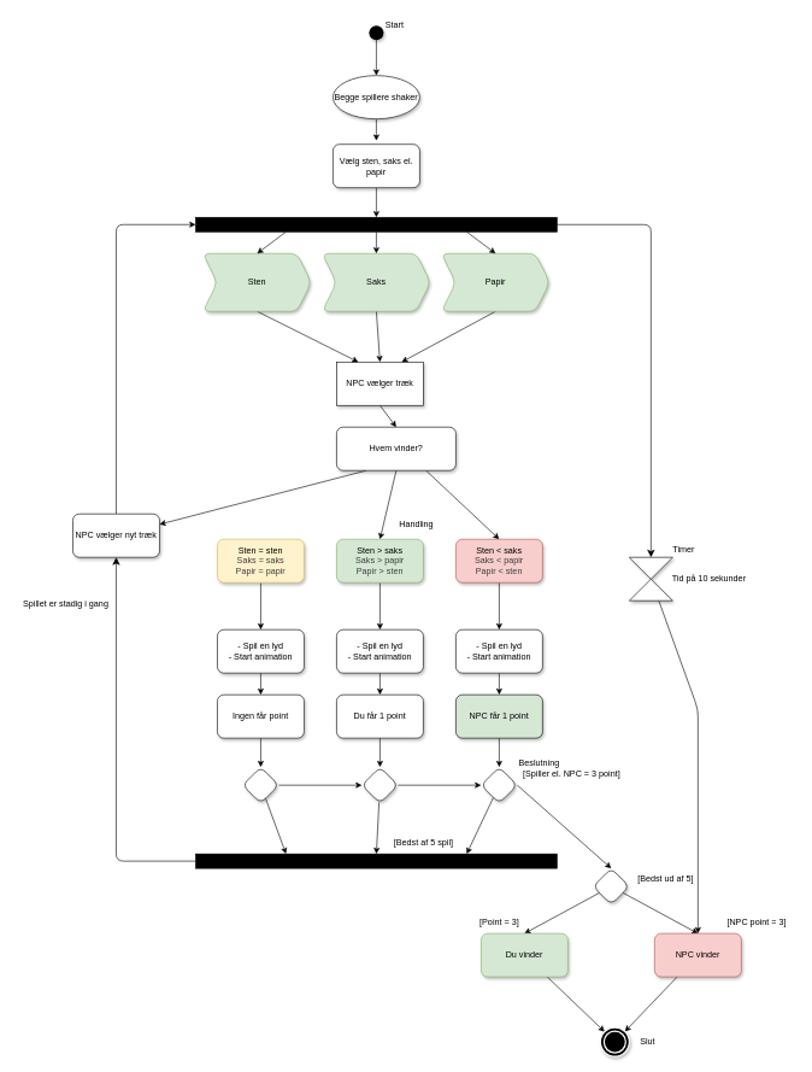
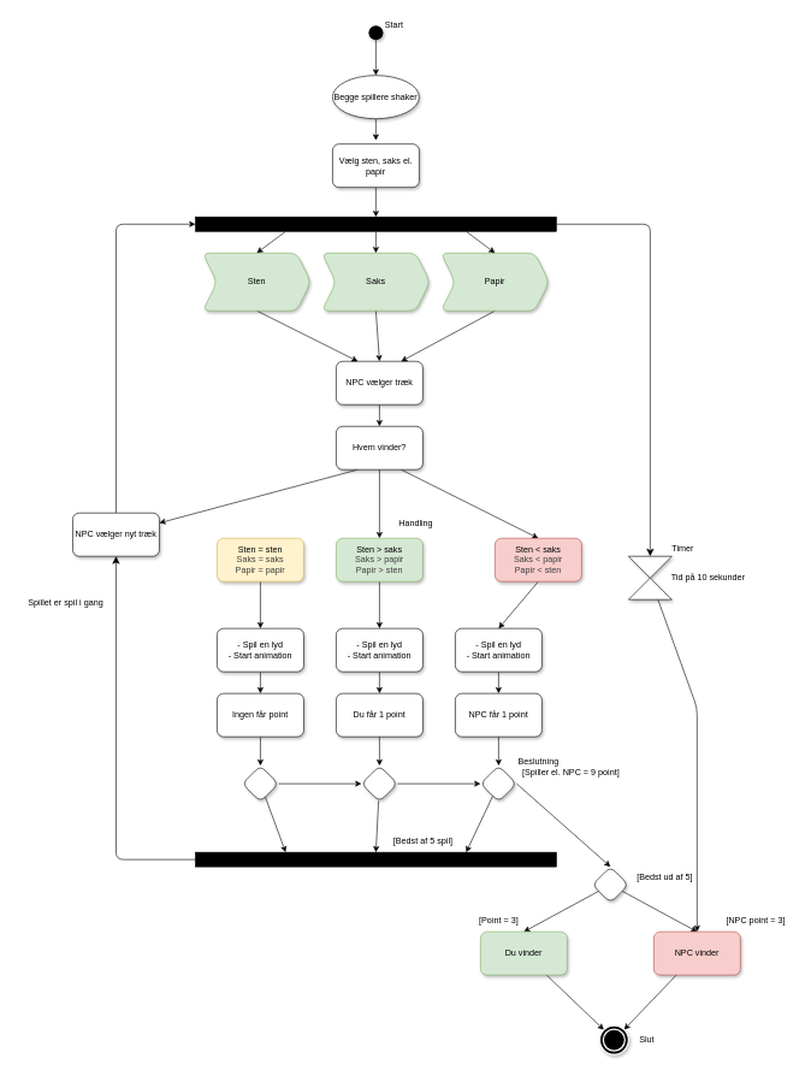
- <mxCell id="51" value="NPC vælger træk" style="whiteSpace=wrap;html=1;shadow=1;rounded=0;" parent="1" vertex="1"><mxGeometry x="465" y="500" width="120" height="60" as="geometry" /></mxCell>
+ <mxCell id="51" value="NPC vælger træk" style="rounded=1;whiteSpace=wrap;html=1;shadow=1;" parent="1" vertex="1"><mxGeometry x="465" y="500" width="120" height="60" as="geometry" /></mxCell>
- <mxCell id="69" value="Hvem vinder?" style="rounded=1;whiteSpace=wrap;html=1;shadow=1;" vertex="1" parent="1"><mxGeometry x="465" y="590" width="165" height="60" as="geometry" /></mxCell>
+ <mxCell id="69" value="Hvem vinder?" style="rounded=1;whiteSpace=wrap;html=1;shadow=1;" vertex="1" parent="1"><mxGeometry x="465" y="590" width="120" height="60" as="geometry" /></mxCell>
- <mxCell id="74" value="&lt;span style=&quot;scrollbar-color: rgb(226, 226, 226) rgb(251, 251, 251); color: rgb(0, 0, 0);&quot;&gt;Sten &amp;lt; saks&lt;/span&gt;&lt;div style=&quot;scrollbar-color: rgb(226, 226, 226) rgb(251, 251, 251); color: rgb(63, 63, 63);&quot;&gt;Saks &amp;lt; papir&lt;/div&gt;&lt;div style=&quot;scrollbar-color: rgb(226, 226, 226) rgb(251, 251, 251); color: rgb(63, 63, 63);&quot;&gt;Papir &amp;lt; sten&lt;/div&gt;" style="rounded=1;whiteSpace=wrap;html=1;shadow=1;fillColor=#f8cecc;strokeColor=#b85450;" vertex="1" parent="1"><mxGeometry x="630" y="745" width="120" height="60" as="geometry" /></mxCell>
+ <mxCell id="74" value="&lt;span style=&quot;scrollbar-color: rgb(226, 226, 226) rgb(251, 251, 251); color: rgb(0, 0, 0);&quot;&gt;Sten &amp;lt; saks&lt;/span&gt;&lt;div style=&quot;scrollbar-color: rgb(226, 226, 226) rgb(251, 251, 251); color: rgb(63, 63, 63);&quot;&gt;Saks &amp;lt; papir&lt;/div&gt;&lt;div style=&quot;scrollbar-color: rgb(226, 226, 226) rgb(251, 251, 251); color: rgb(63, 63, 63);&quot;&gt;Papir &amp;lt; sten&lt;/div&gt;" style="rounded=1;whiteSpace=wrap;html=1;shadow=1;fillColor=#f8cecc;strokeColor=#b85450;" vertex="1" parent="1"><mxGeometry x="685" y="745" width="120" height="60" as="geometry" /></mxCell>
- <mxCell id="30" value="Spillet er stadig i gang" style="text;html=1;align=center;verticalAlign=middle;resizable=0;points=[];autosize=1;strokeColor=none;fillColor=none;rounded=1;" parent="1" vertex="1"><mxGeometry x="20" y="820" width="140" height="30" as="geometry" /></mxCell>
+ <mxCell id="30" value="Spillet er spil i gang" style="text;html=1;align=center;verticalAlign=middle;resizable=0;points=[];autosize=1;strokeColor=none;fillColor=none;rounded=1;" parent="1" vertex="1"><mxGeometry x="20" y="820" width="140" height="30" as="geometry" /></mxCell>
- <mxCell id="9" value="NPC får 1 point" style="rounded=1;whiteSpace=wrap;html=1;shadow=1;fillColor=#d5e8d4;" parent="1" vertex="1"><mxGeometry x="630" y="960" width="120" height="60" as="geometry" /></mxCell>
+ <mxCell id="9" value="NPC får 1 point" style="rounded=1;whiteSpace=wrap;html=1;shadow=1;" parent="1" vertex="1"><mxGeometry x="630" y="960" width="120" height="60" as="geometry" /></mxCell>
- <mxCell id="31" value="[Spiller el. NPC = 3 point]" style="text;html=1;align=center;verticalAlign=middle;resizable=0;points=[];autosize=1;strokeColor=none;fillColor=none;rounded=1;" parent="1" vertex="1"><mxGeometry x="710" y="1055" width="160" height="30" as="geometry" /></mxCell>
+ <mxCell id="31" value="[Spiller el. NPC = 9 point]" style="text;html=1;align=center;verticalAlign=middle;resizable=0;points=[];autosize=1;strokeColor=none;fillColor=none;rounded=1;" parent="1" vertex="1"><mxGeometry x="710" y="1055" width="160" height="30" as="geometry" /></mxCell>
